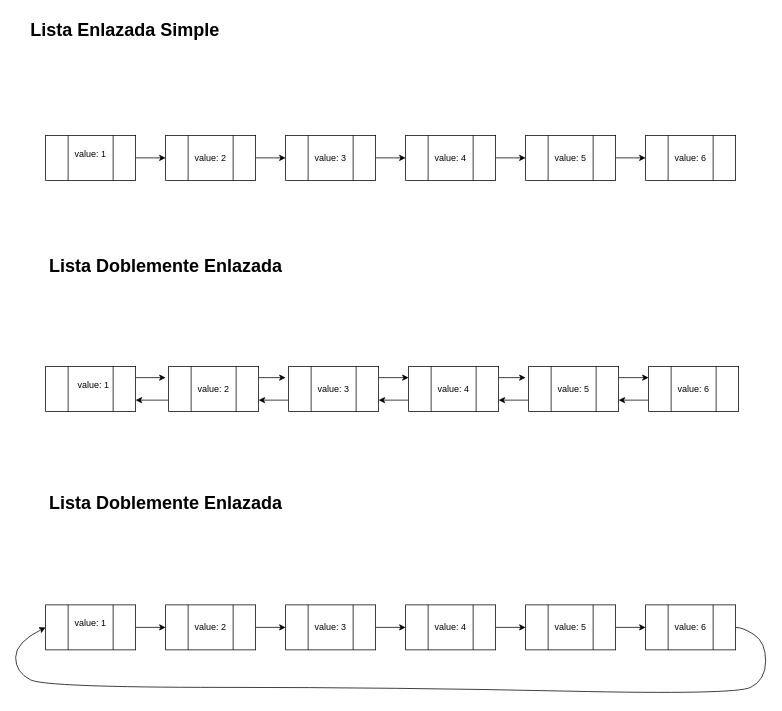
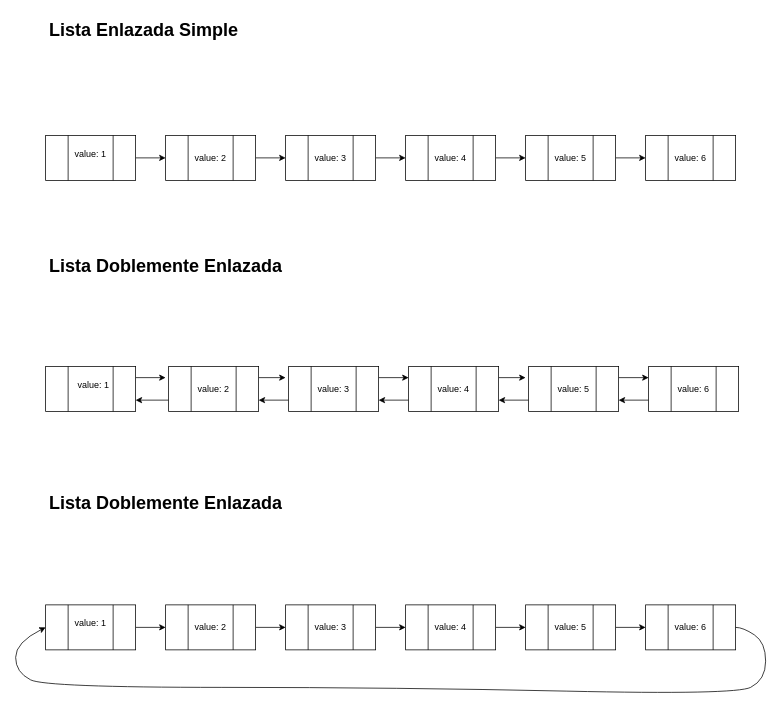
- <mxCell id="59" value="&lt;h1&gt;Lista Enlazada Simple&lt;/h1&gt;" style="text;html=1;strokeColor=none;fillColor=none;spacing=5;spacingTop=-20;whiteSpace=wrap;overflow=hidden;rounded=0;" vertex="1" parent="1"><mxGeometry x="35" y="20" width="320" height="120" as="geometry" /></mxCell>
+ <mxCell id="59" value="&lt;h1&gt;Lista Enlazada Simple&lt;/h1&gt;" style="text;html=1;strokeColor=none;fillColor=none;spacing=5;spacingTop=-20;whiteSpace=wrap;overflow=hidden;rounded=0;" vertex="1" parent="1"><mxGeometry x="60" y="20" width="320" height="120" as="geometry" /></mxCell>
